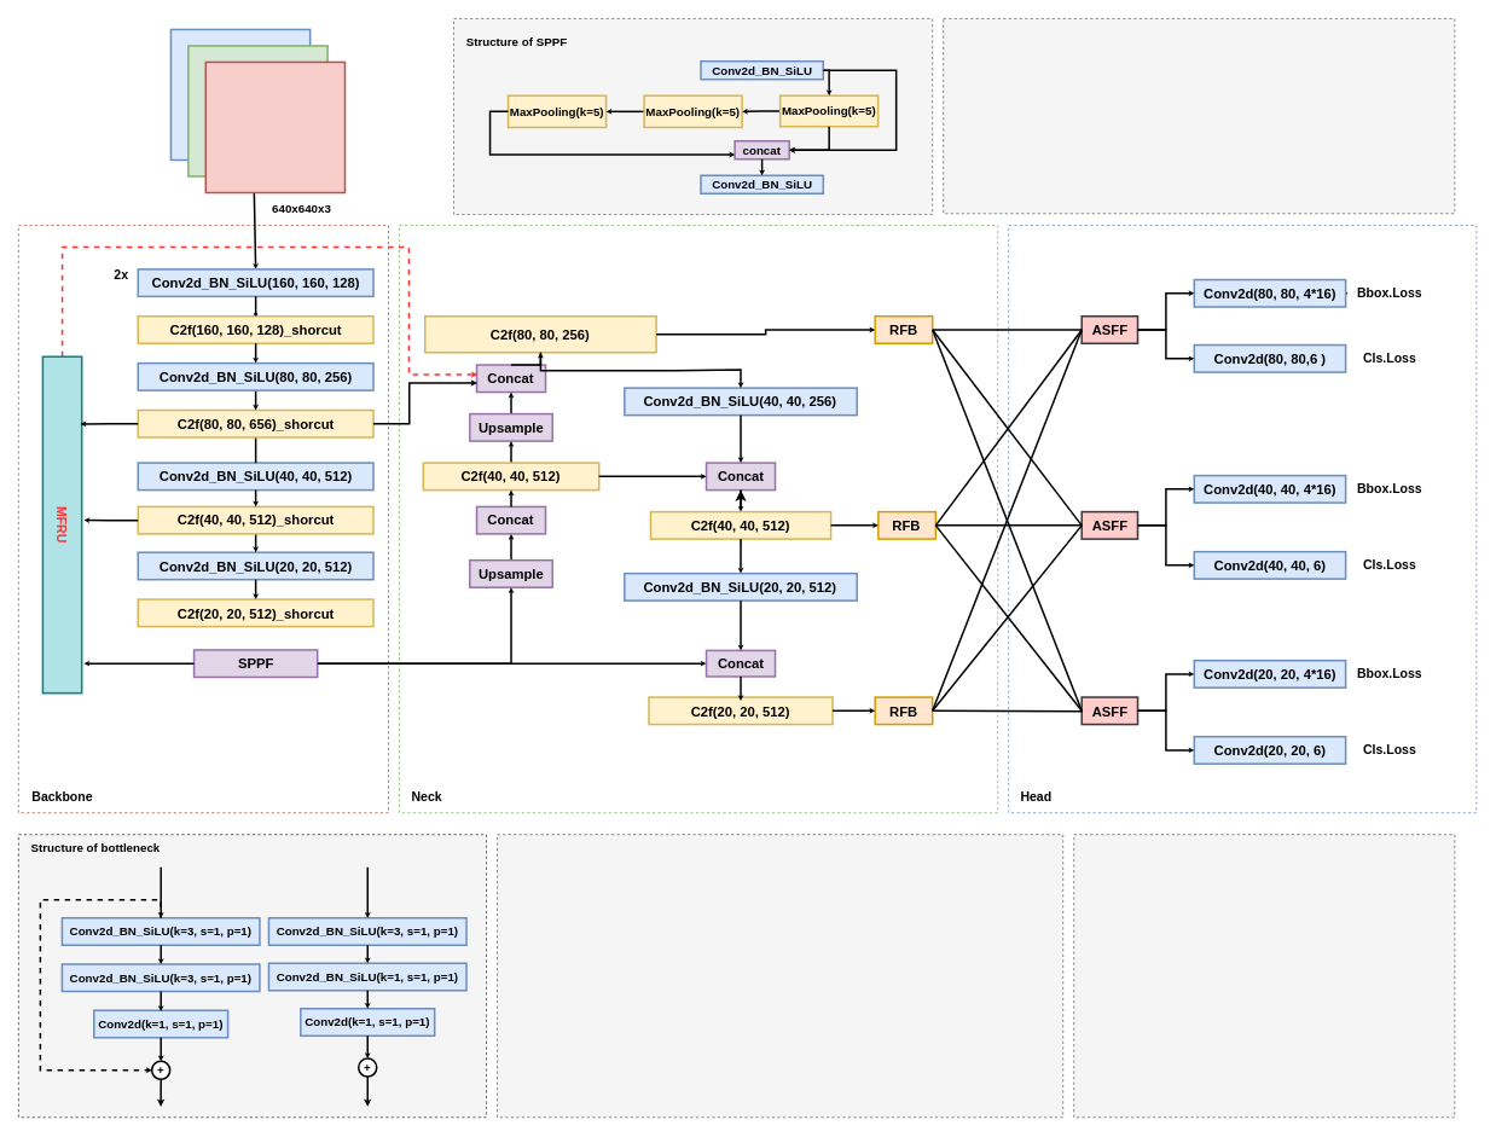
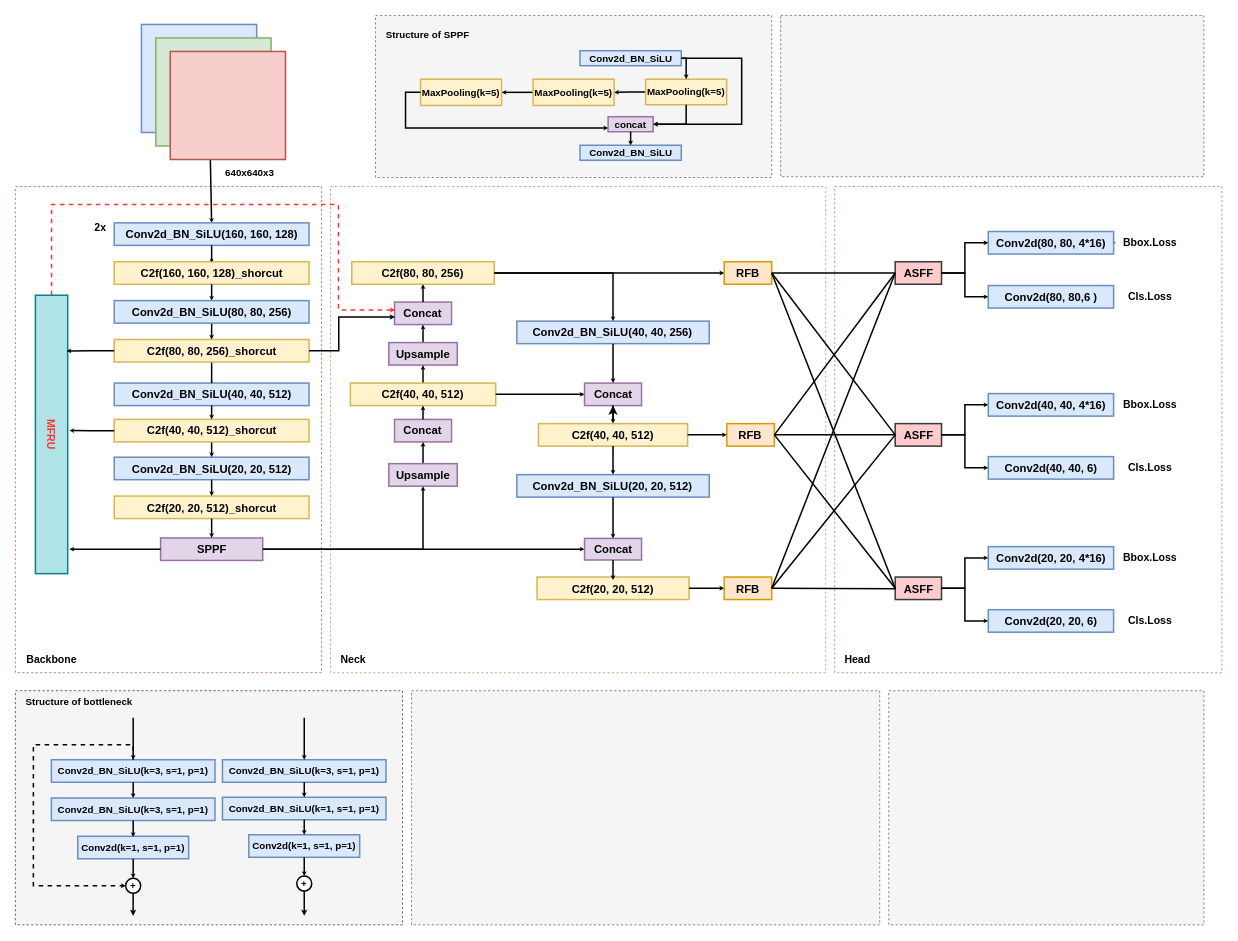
- <mxCell id="69" value="&lt;span style=&quot;font-size: 15px;&quot;&gt;C2f(80, 80, 256)&lt;/span&gt;" style="rounded=0;whiteSpace=wrap;html=1;fillColor=#fff2cc;strokeColor=#d6b656;strokeWidth=2;fontSize=15;fontStyle=1" parent="1" vertex="1"><mxGeometry x="468.336" y="348.274" width="255" height="40" as="geometry" /></mxCell>
+ <mxCell id="69" value="&lt;span style=&quot;font-size: 15px;&quot;&gt;C2f(80, 80, 256)&lt;/span&gt;" style="rounded=0;whiteSpace=wrap;html=1;fillColor=#fff2cc;strokeColor=#d6b656;strokeWidth=2;fontSize=15;fontStyle=1" parent="1" vertex="1"><mxGeometry x="468.336" y="348.274" width="189.932" height="30" as="geometry" /></mxCell>
- <mxCell id="114" value="&lt;span style=&quot;font-size: 15px;&quot;&gt;&lt;font style=&quot;font-size: 15px;&quot;&gt;C2f(80, 80, 656)_shorcut&lt;/font&gt;&lt;/span&gt;" style="rounded=0;whiteSpace=wrap;html=1;fillColor=#fff2cc;strokeColor=#d6b656;strokeWidth=2;flipV=1;fontSize=15;fontStyle=1" parent="109" vertex="1"><mxGeometry y="155.427" width="259.574" height="30" as="geometry" /></mxCell>
+ <mxCell id="114" value="&lt;span style=&quot;font-size: 15px;&quot;&gt;&lt;font style=&quot;font-size: 15px;&quot;&gt;C2f(80, 80, 256)_shorcut&lt;/font&gt;&lt;/span&gt;" style="rounded=0;whiteSpace=wrap;html=1;fillColor=#fff2cc;strokeColor=#d6b656;strokeWidth=2;flipV=1;fontSize=15;fontStyle=1" parent="109" vertex="1"><mxGeometry y="155.427" width="259.574" height="30" as="geometry" /></mxCell>
+ <mxCell id="126" style="edgeStyle=orthogonalEdgeStyle;rounded=0;orthogonalLoop=1;jettySize=auto;html=1;exitX=0.5;exitY=1;exitDx=0;exitDy=0;entryX=0.5;entryY=0;entryDx=0;entryDy=0;endSize=0;strokeWidth=2;fontSize=15;fontStyle=1" parent="109" source="120" target="125" edge="1"><mxGeometry relative="1" as="geometry" /></mxCell>
